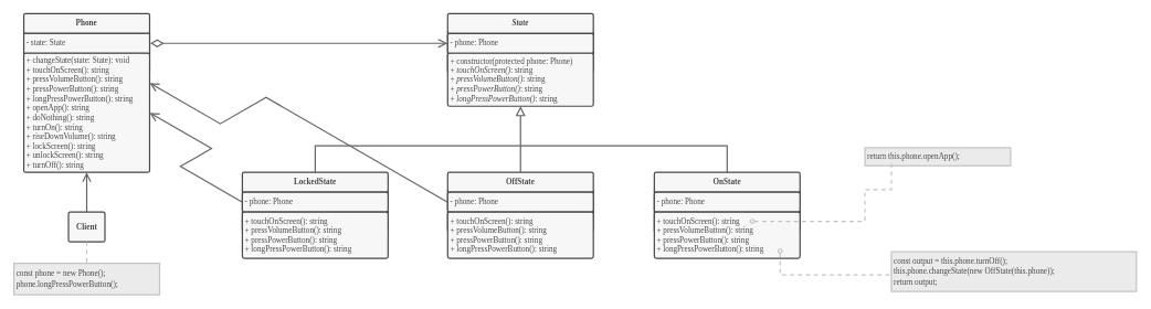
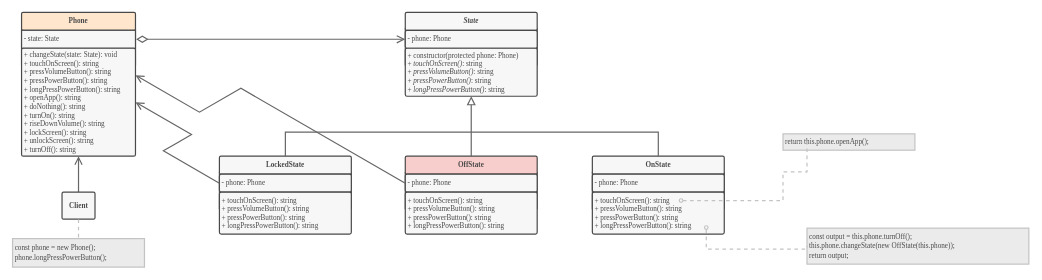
- <mxCell id="9" value="&lt;font face=&quot;Nunito&quot; color=&quot;#494949&quot;&gt;&lt;b&gt;Phone&lt;/b&gt;&lt;/font&gt;" style="rounded=1;whiteSpace=wrap;html=1;arcSize=5;fillColor=#F7F7F7;strokeColor=#494949;strokeWidth=2;container=0;absoluteArcSize=1;" vertex="1" parent="7"><mxGeometry width="190" height="30" as="geometry" /></mxCell>
+ <mxCell id="9" value="&lt;font face=&quot;Nunito&quot; color=&quot;#494949&quot;&gt;&lt;b&gt;Phone&lt;/b&gt;&lt;/font&gt;" style="rounded=1;whiteSpace=wrap;html=1;arcSize=5;fillColor=#ffe6cc;strokeColor=#494949;strokeWidth=2;container=0;absoluteArcSize=1;" vertex="1" parent="7"><mxGeometry width="190" height="30" as="geometry" /></mxCell>
- <mxCell id="19" value="&lt;font face=&quot;Nunito&quot; color=&quot;#494949&quot;&gt;&lt;b&gt;OffState&lt;/b&gt;&lt;/font&gt;" style="rounded=1;whiteSpace=wrap;html=1;arcSize=5;fillColor=#F7F7F7;strokeColor=#494949;strokeWidth=2;container=0;absoluteArcSize=1;" vertex="1" parent="17"><mxGeometry width="220" height="30" as="geometry" /></mxCell>
+ <mxCell id="19" value="&lt;font face=&quot;Nunito&quot; color=&quot;#494949&quot;&gt;&lt;b&gt;OffState&lt;/b&gt;&lt;/font&gt;" style="rounded=1;whiteSpace=wrap;html=1;arcSize=5;fillColor=#f8cecc;strokeColor=#494949;strokeWidth=2;container=0;absoluteArcSize=1;" vertex="1" parent="17"><mxGeometry width="220" height="30" as="geometry" /></mxCell>
